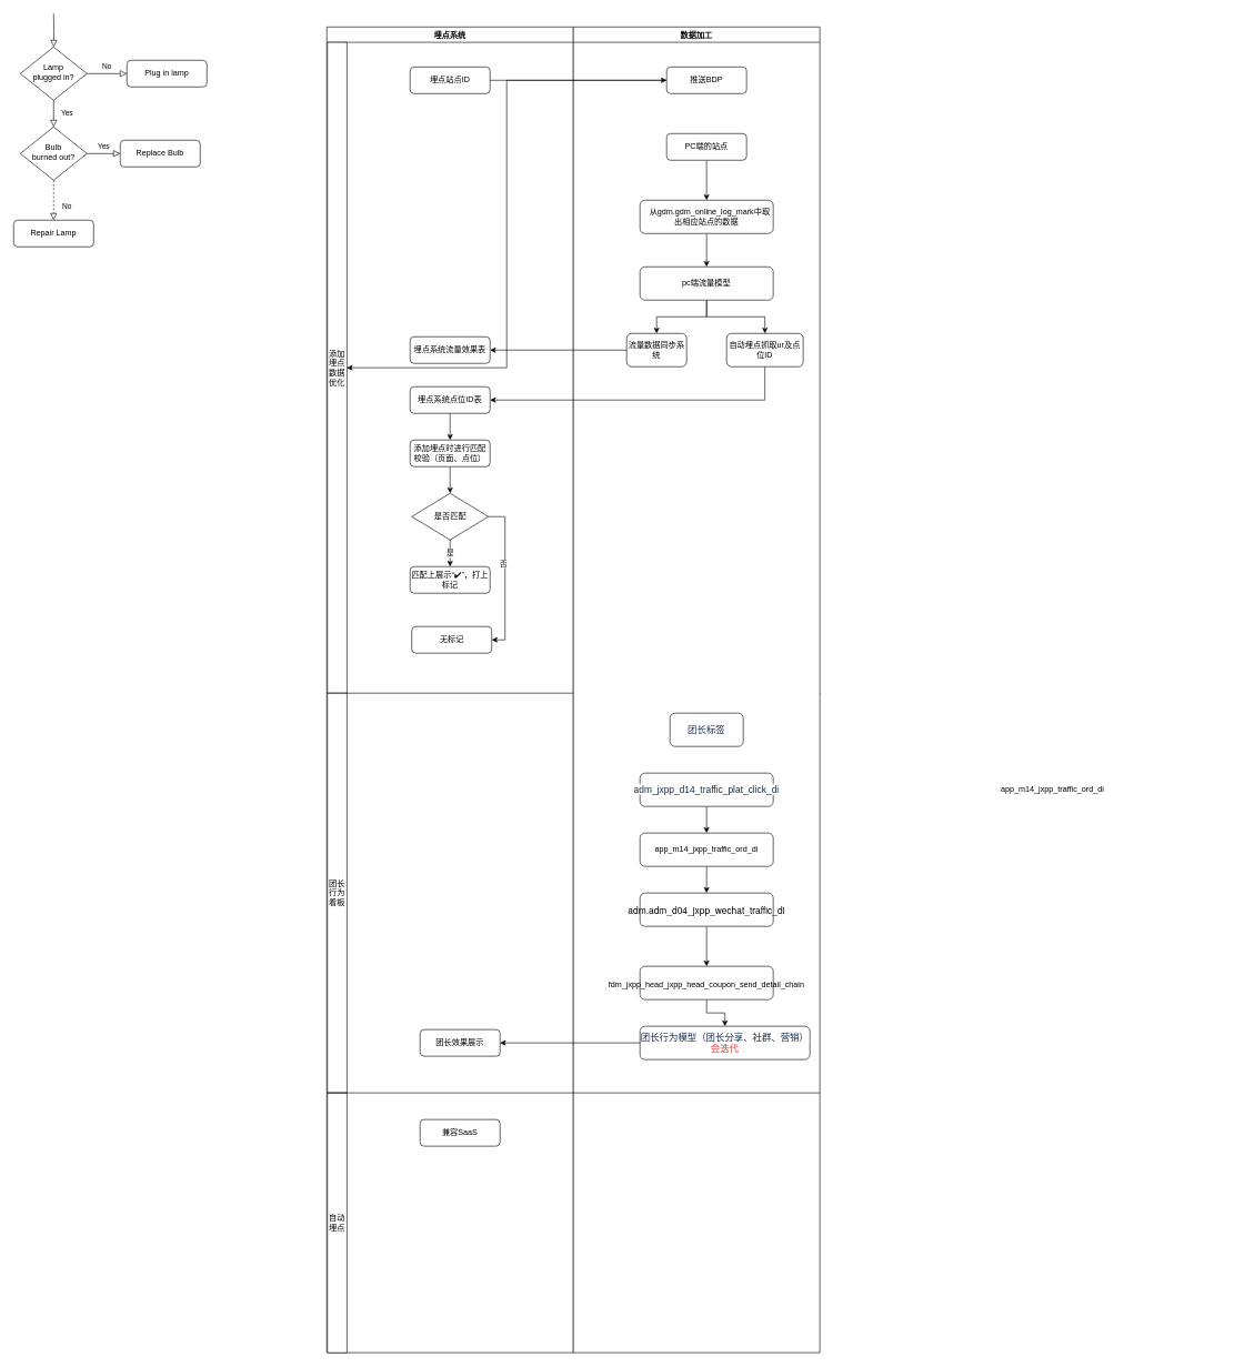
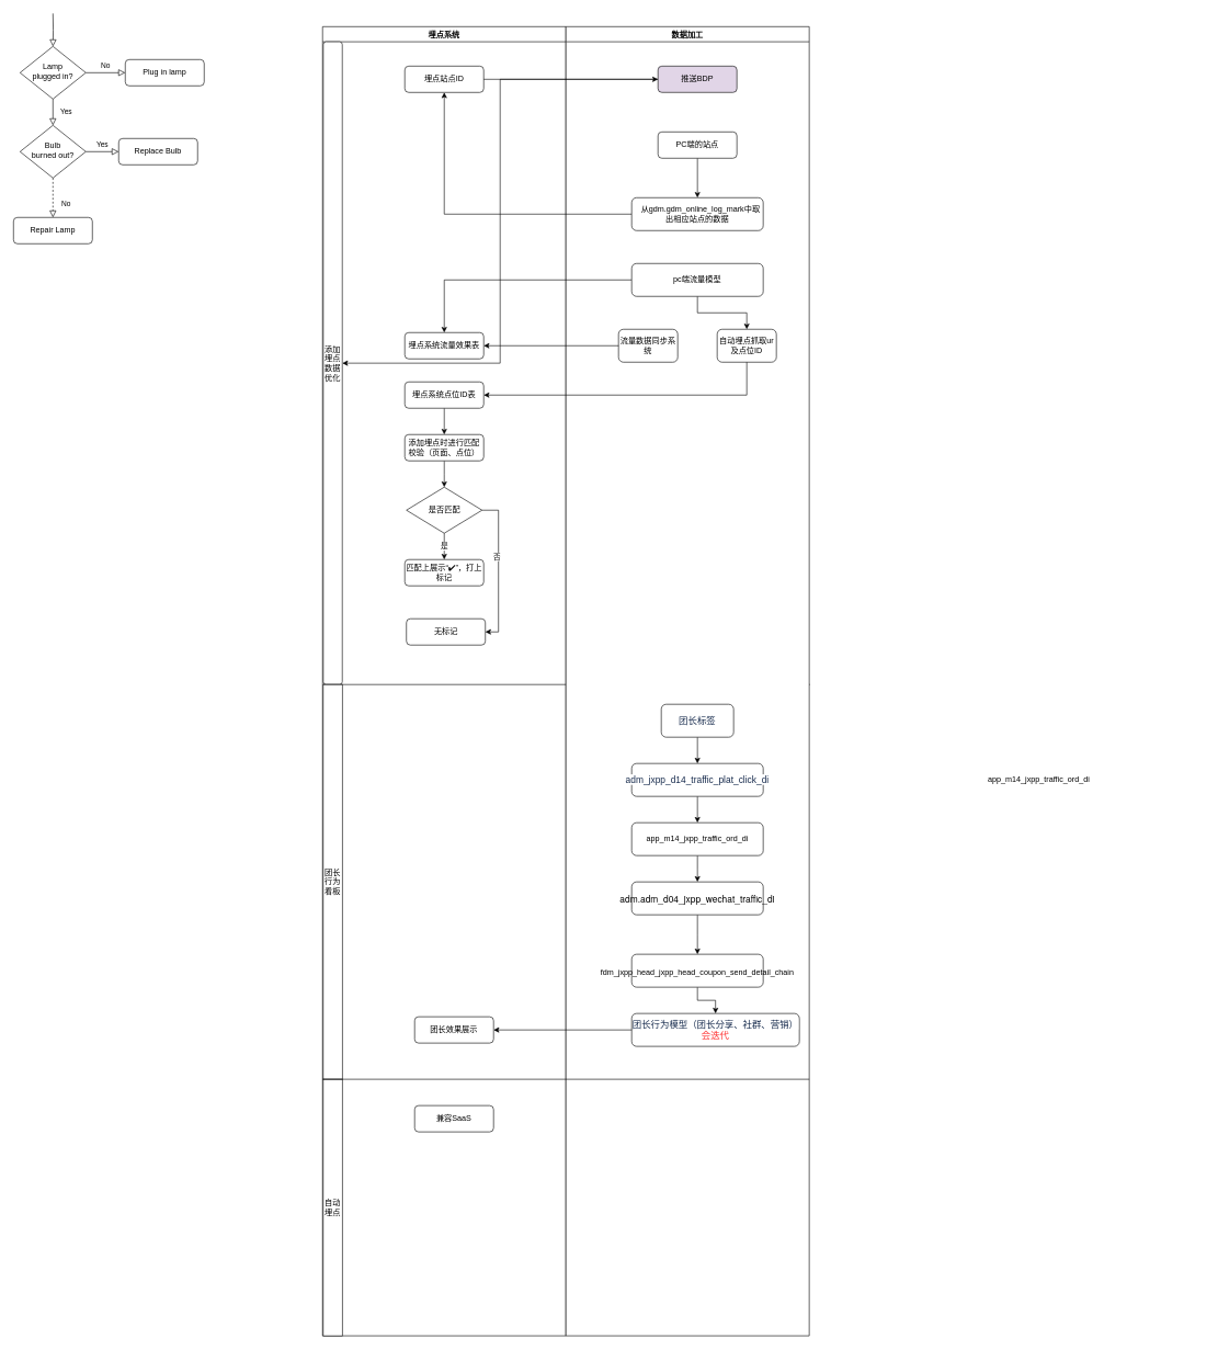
- <mxCell id="33" value="推送BDP" style="rounded=1;whiteSpace=wrap;html=1;fontSize=12;glass=0;strokeWidth=1;shadow=0;" vertex="1" parent="31"><mxGeometry x="140" y="60" width="120" height="40" as="geometry" /></mxCell>
+ <mxCell id="33" value="推送BDP" style="rounded=1;whiteSpace=wrap;html=1;fontSize=12;glass=0;strokeWidth=1;shadow=0;fillColor=#e1d5e7;" vertex="1" parent="31"><mxGeometry x="140" y="60" width="120" height="40" as="geometry" /></mxCell>
- <mxCell id="36" value="" style="edgeStyle=orthogonalEdgeStyle;rounded=0;orthogonalLoop=1;jettySize=auto;html=1;" edge="1" parent="31" source="37" target="40"><mxGeometry relative="1" as="geometry" /></mxCell>
+ <mxCell id="36" value="" style="edgeStyle=orthogonalEdgeStyle;rounded=0;orthogonalLoop=1;jettySize=auto;html=1;" edge="1" parent="31" source="37" target="13"><mxGeometry relative="1" as="geometry" /></mxCell>
- <mxCell id="38" value="" style="edgeStyle=orthogonalEdgeStyle;rounded=0;orthogonalLoop=1;jettySize=auto;html=1;" edge="1" parent="31" source="40" target="41"><mxGeometry relative="1" as="geometry" /></mxCell>
+ <mxCell id="38" value="" style="edgeStyle=orthogonalEdgeStyle;rounded=0;orthogonalLoop=1;jettySize=auto;html=1;" edge="1" parent="31" source="40" target="14"><mxGeometry relative="1" as="geometry" /></mxCell>
- <mxCell id="42" value="自动埋点抓取ur及点位ID" style="rounded=1;whiteSpace=wrap;html=1;fontSize=12;glass=0;strokeWidth=1;shadow=0;" vertex="1" parent="31"><mxGeometry x="230" y="460" width="115" height="50" as="geometry" /></mxCell>
+ <mxCell id="42" value="自动埋点抓取ur及点位ID" style="rounded=1;whiteSpace=wrap;html=1;fontSize=12;glass=0;strokeWidth=1;shadow=0;" vertex="1" parent="31"><mxGeometry x="230" y="460" width="90" height="50" as="geometry" /></mxCell>
- <mxCell id="17" value="添加埋点数据优化" style="rounded=0;whiteSpace=wrap;html=1;" vertex="1" parent="12"><mxGeometry x="1" y="23" width="29" height="977" as="geometry" /></mxCell>
+ <mxCell id="17" value="添加埋点数据优化" style="whiteSpace=wrap;html=1;rounded=1;" vertex="1" parent="12"><mxGeometry x="1" y="23" width="29" height="977" as="geometry" /></mxCell>
+ <mxCell id="45" value="" style="edgeStyle=orthogonalEdgeStyle;rounded=0;orthogonalLoop=1;jettySize=auto;html=1;" edge="1" parent="31" source="46" target="44"><mxGeometry relative="1" as="geometry" /></mxCell>
